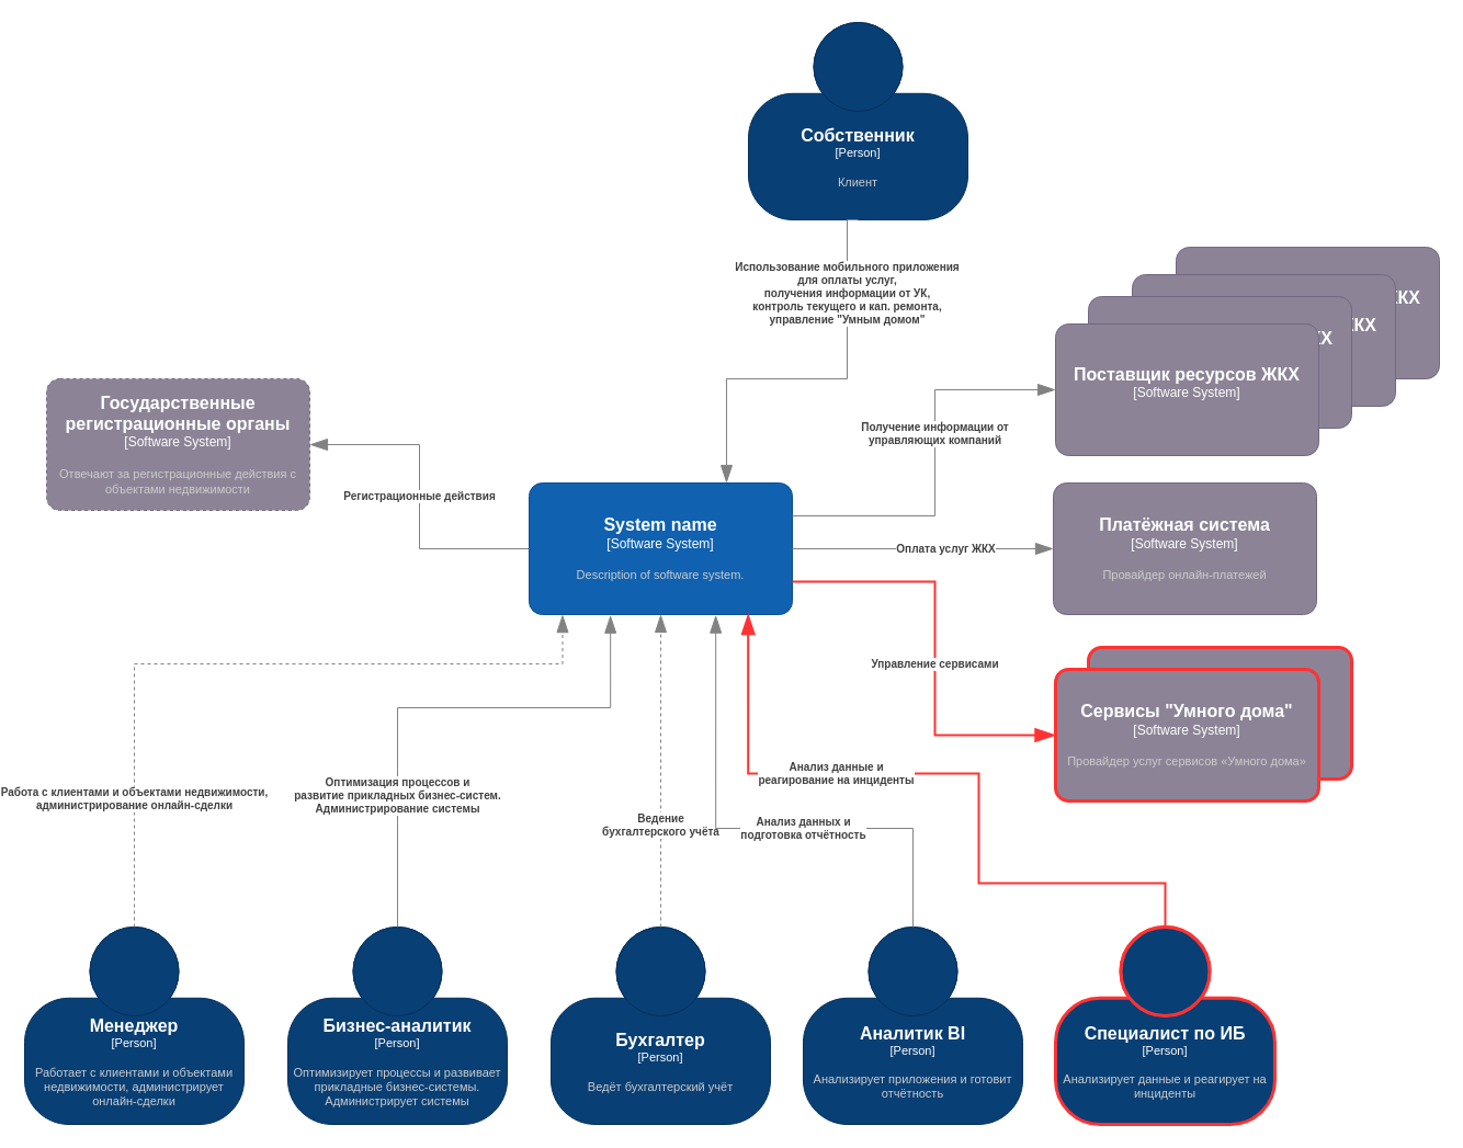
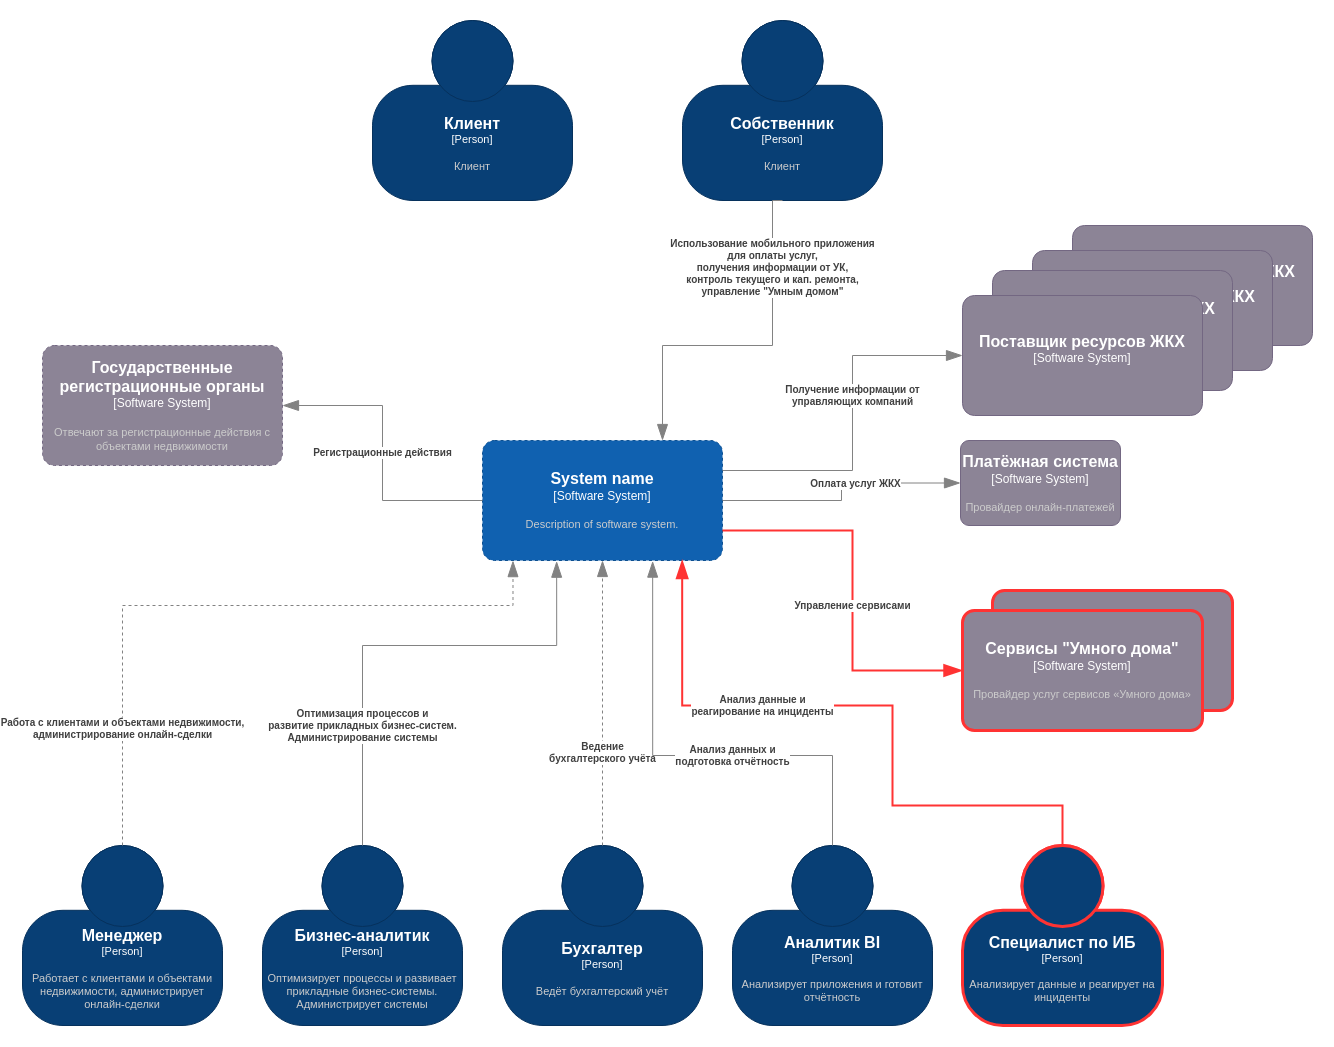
+ <mxCell id="12" value="&lt;font style=&quot;font-size: 16px&quot;&gt;&lt;b&gt;Клиент&lt;/b&gt;&lt;/font&gt;&lt;div&gt;[Person]&lt;/div&gt;&lt;br&gt;&lt;div&gt;&lt;font style=&quot;font-size: 11px&quot;&gt;&lt;font color=&quot;#cccccc&quot;&gt;Клиент&lt;/font&gt;&lt;/div&gt;" style="html=1;fontSize=11;dashed=0;whiteSpace=wrap;fillColor=#083F75;strokeColor=#06315C;fontColor=#ffffff;shape=mxgraph.c4.person2;align=center;metaEdit=1;points=[[0.5,0,0],[1,0.5,0],[1,0.75,0],[0.75,1,0],[0.5,1,0],[0.25,1,0],[0,0.75,0],[0,0.5,0]];resizable=0;" parent="1" vertex="1"><mxGeometry x="370" y="20" width="200" height="180" as="geometry" /></mxCell>
- <mxCell id="14" value="&lt;font style=&quot;font-size: 16px&quot;&gt;&lt;b&gt;System name&lt;/b&gt;&lt;/font&gt;&lt;div&gt;[Software System]&lt;/div&gt;&lt;br&gt;&lt;div&gt;&lt;font style=&quot;font-size: 11px&quot;&gt;&lt;font color=&quot;#cccccc&quot;&gt;Description of software system.&lt;/font&gt;&lt;/div&gt;" style="rounded=1;whiteSpace=wrap;html=1;labelBackgroundColor=none;fillColor=#1061B0;fontColor=#ffffff;align=center;arcSize=10;strokeColor=#0D5091;metaEdit=1;resizable=0;points=[[0.25,0,0],[0.5,0,0],[0.75,0,0],[1,0.25,0],[1,0.5,0],[1,0.75,0],[0.75,1,0],[0.5,1,0],[0.25,1,0],[0,0.75,0],[0,0.5,0],[0,0.25,0]];" parent="1" vertex="1"><mxGeometry x="480" y="440" width="240" height="120" as="geometry" /></mxCell>
+ <mxCell id="14" value="&lt;font style=&quot;font-size: 16px&quot;&gt;&lt;b&gt;System name&lt;/b&gt;&lt;/font&gt;&lt;div&gt;[Software System]&lt;/div&gt;&lt;br&gt;&lt;div&gt;&lt;font style=&quot;font-size: 11px&quot;&gt;&lt;font color=&quot;#cccccc&quot;&gt;Description of software system.&lt;/font&gt;&lt;/div&gt;" style="rounded=1;whiteSpace=wrap;html=1;labelBackgroundColor=none;fillColor=#1061B0;fontColor=#ffffff;align=center;arcSize=10;strokeColor=#0D5091;metaEdit=1;resizable=0;points=[[0.25,0,0],[0.5,0,0],[0.75,0,0],[1,0.25,0],[1,0.5,0],[1,0.75,0],[0.75,1,0],[0.5,1,0],[0.25,1,0],[0,0.75,0],[0,0.5,0],[0,0.25,0]];dashed=1;" parent="1" vertex="1"><mxGeometry x="480" y="440" width="240" height="120" as="geometry" /></mxCell>
- <mxCell id="5" value="&lt;font style=&quot;font-size: 16px&quot;&gt;&lt;b&gt;Платёжная система&lt;/b&gt;&lt;/font&gt;&lt;div&gt;[Software System]&lt;/div&gt;&lt;br&gt;&lt;div&gt;&lt;font style=&quot;font-size: 11px&quot;&gt;&lt;font color=&quot;#cccccc&quot;&gt;Провайдер онлайн-платежей&lt;/font&gt;&lt;/div&gt;" style="rounded=1;whiteSpace=wrap;html=1;labelBackgroundColor=none;fillColor=#8C8496;fontColor=#ffffff;align=center;arcSize=10;strokeColor=#736782;metaEdit=1;resizable=0;points=[[0.25,0,0],[0.5,0,0],[0.75,0,0],[1,0.25,0],[1,0.5,0],[1,0.75,0],[0.75,1,0],[0.5,1,0],[0.25,1,0],[0,0.75,0],[0,0.5,0],[0,0.25,0]];" parent="1" vertex="1"><mxGeometry x="958" y="440" width="240" height="120" as="geometry" /></mxCell>
+ <mxCell id="5" value="&lt;font style=&quot;font-size: 16px&quot;&gt;&lt;b&gt;Платёжная система&lt;/b&gt;&lt;/font&gt;&lt;div&gt;[Software System]&lt;/div&gt;&lt;br&gt;&lt;div&gt;&lt;font style=&quot;font-size: 11px&quot;&gt;&lt;font color=&quot;#cccccc&quot;&gt;Провайдер онлайн-платежей&lt;/font&gt;&lt;/div&gt;" style="rounded=1;whiteSpace=wrap;html=1;labelBackgroundColor=none;fillColor=#8C8496;fontColor=#ffffff;align=center;arcSize=10;strokeColor=#736782;metaEdit=1;resizable=0;points=[[0.25,0,0],[0.5,0,0],[0.75,0,0],[1,0.25,0],[1,0.5,0],[1,0.75,0],[0.75,1,0],[0.5,1,0],[0.25,1,0],[0,0.75,0],[0,0.5,0],[0,0.25,0]];" parent="1" vertex="1"><mxGeometry x="958" y="440" width="160" height="85" as="geometry" /></mxCell>
